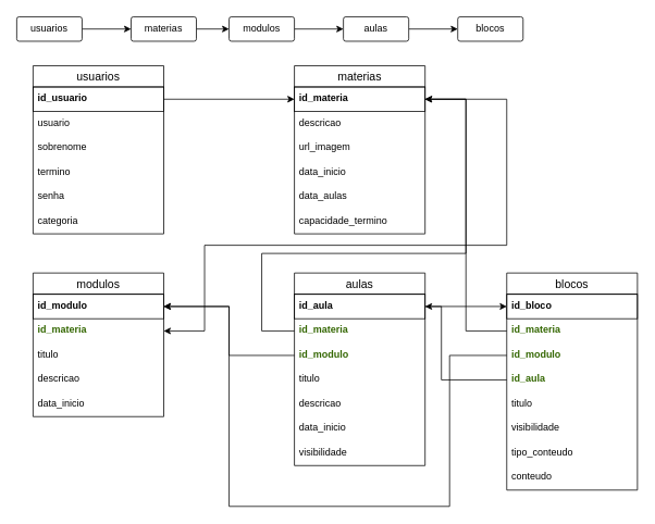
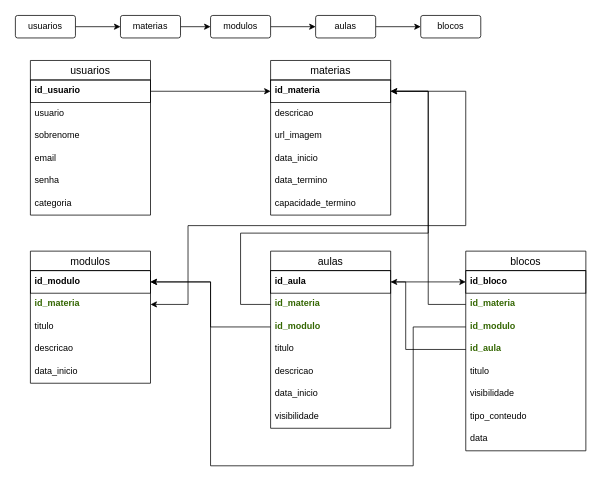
- <mxCell id="15" value="termino" style="text;strokeColor=none;fillColor=none;spacingLeft=4;spacingRight=4;overflow=hidden;rotatable=0;points=[[0,0.5],[1,0.5]];portConstraint=eastwest;fontSize=12;" vertex="1" parent="11"><mxGeometry y="116" width="160" height="30" as="geometry" /></mxCell>
+ <mxCell id="15" value="email" style="text;strokeColor=none;fillColor=none;spacingLeft=4;spacingRight=4;overflow=hidden;rotatable=0;points=[[0,0.5],[1,0.5]];portConstraint=eastwest;fontSize=12;" vertex="1" parent="11"><mxGeometry y="116" width="160" height="30" as="geometry" /></mxCell>
- <mxCell id="23" value="data_aulas" style="text;strokeColor=none;fillColor=none;spacingLeft=4;spacingRight=4;overflow=hidden;rotatable=0;points=[[0,0.5],[1,0.5]];portConstraint=eastwest;fontSize=12;" vertex="1" parent="18"><mxGeometry y="146" width="160" height="30" as="geometry" /></mxCell>
+ <mxCell id="23" value="data_termino" style="text;strokeColor=none;fillColor=none;spacingLeft=4;spacingRight=4;overflow=hidden;rotatable=0;points=[[0,0.5],[1,0.5]];portConstraint=eastwest;fontSize=12;" vertex="1" parent="18"><mxGeometry y="146" width="160" height="30" as="geometry" /></mxCell>
- <mxCell id="47" value="conteudo" style="text;strokeColor=none;fillColor=none;spacingLeft=4;spacingRight=4;overflow=hidden;rotatable=0;points=[[0,0.5],[1,0.5]];portConstraint=eastwest;fontSize=12;" vertex="1" parent="39"><mxGeometry y="236" width="160" height="30" as="geometry" /></mxCell>
+ <mxCell id="47" value="data" style="text;strokeColor=none;fillColor=none;spacingLeft=4;spacingRight=4;overflow=hidden;rotatable=0;points=[[0,0.5],[1,0.5]];portConstraint=eastwest;fontSize=12;" vertex="1" parent="39"><mxGeometry y="236" width="160" height="30" as="geometry" /></mxCell>
